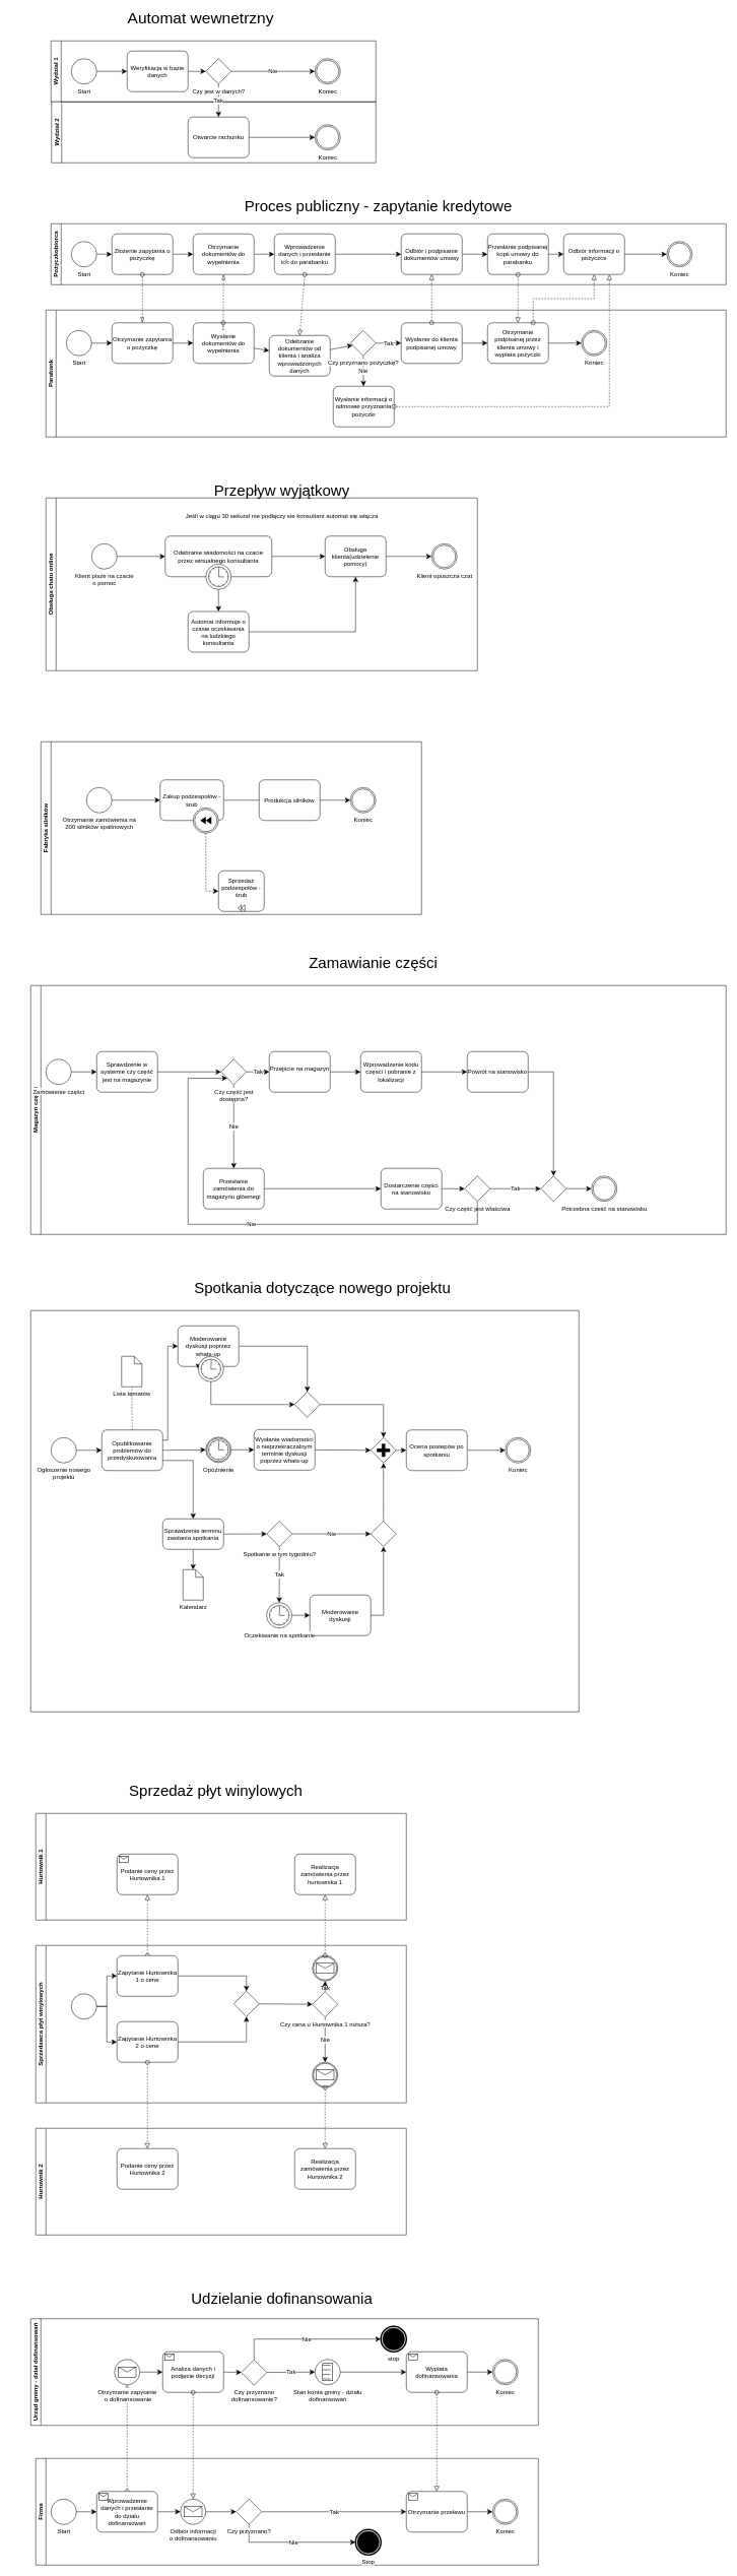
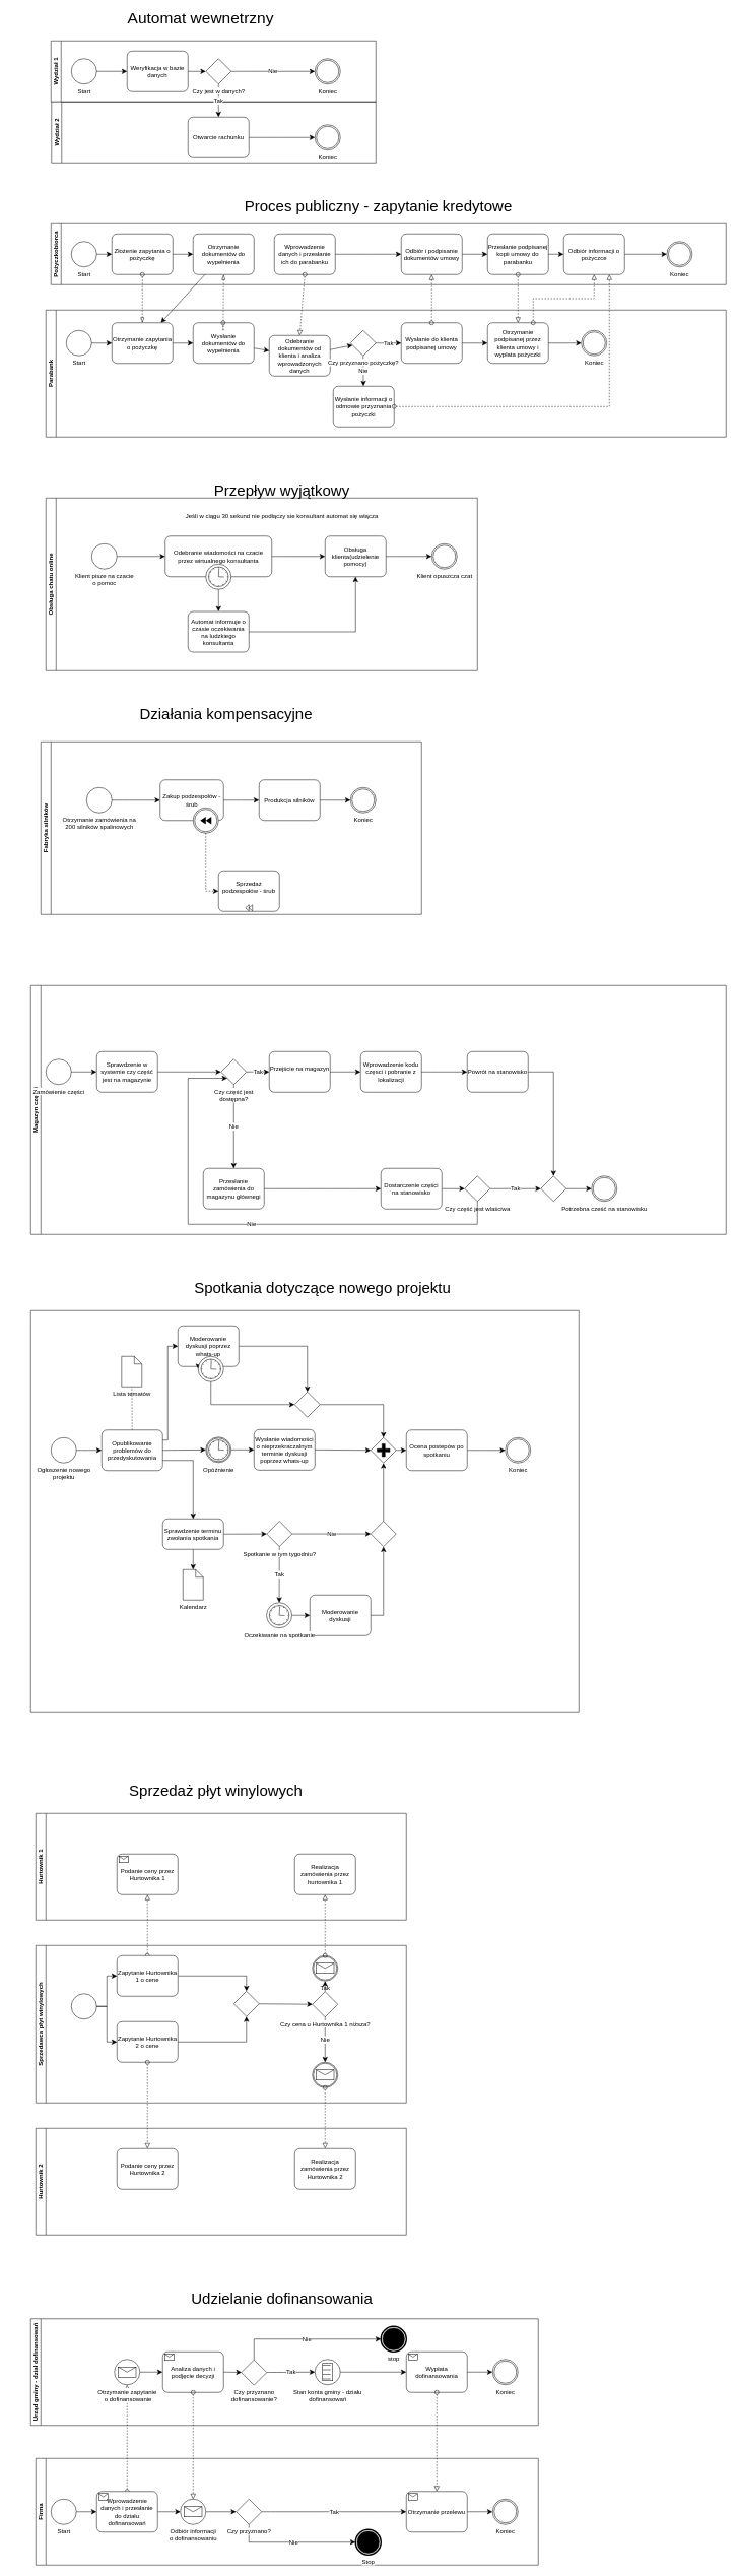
- <mxCell id="24" style="edgeStyle=none;curved=1;rounded=0;orthogonalLoop=1;jettySize=auto;html=1;fontSize=12;startSize=8;endSize=8;" edge="1" parent="17" source="21" target="23"><mxGeometry relative="1" as="geometry"><mxPoint x="460" y="60" as="targetPoint" /></mxGeometry></mxCell>
+ <mxCell id="24" style="edgeStyle=none;curved=1;rounded=0;orthogonalLoop=1;jettySize=auto;html=1;fontSize=12;startSize=8;endSize=8;" edge="1" parent="17" source="21" target="31"><mxGeometry relative="1" as="geometry"><mxPoint x="460" y="60" as="targetPoint" /></mxGeometry></mxCell>
+ <mxCell id="59" value="&lt;font style=&quot;font-size: 30px;&quot;&gt;Działania kompensacyjne&lt;br&gt;&lt;/font&gt;" style="text;html=1;strokeColor=none;fillColor=none;align=center;verticalAlign=middle;whiteSpace=wrap;rounded=0;" vertex="1" parent="1"><mxGeometry x="40" y="1390" width="810" height="30" as="geometry" /></mxCell>
- <mxCell id="79" style="edgeStyle=none;curved=1;rounded=0;orthogonalLoop=1;jettySize=auto;html=1;exitX=1;exitY=0.5;exitDx=0;exitDy=0;exitPerimeter=0;fontSize=12;startSize=8;endSize=8;endArrow=none;" edge="1" parent="74" source="76" target="78"><mxGeometry relative="1" as="geometry"><mxPoint x="550" y="116" as="targetPoint" /></mxGeometry></mxCell>
+ <mxCell id="79" style="edgeStyle=none;curved=1;rounded=0;orthogonalLoop=1;jettySize=auto;html=1;exitX=1;exitY=0.5;exitDx=0;exitDy=0;exitPerimeter=0;fontSize=12;startSize=8;endSize=8;" edge="1" parent="74" source="76" target="78"><mxGeometry relative="1" as="geometry"><mxPoint x="550" y="116" as="targetPoint" /></mxGeometry></mxCell>
- <mxCell id="84" value="&#10;Sprzedaż podzespołów - śrub&#10;&#10;" style="points=[[0.25,0,0],[0.5,0,0],[0.75,0,0],[1,0.25,0],[1,0.5,0],[1,0.75,0],[0.75,1,0],[0.5,1,0],[0.25,1,0],[0,0.75,0],[0,0.5,0],[0,0.25,0]];shape=mxgraph.bpmn.task;whiteSpace=wrap;rectStyle=rounded;size=10;html=1;container=1;expand=0;collapsible=0;taskMarker=abstract;isLoopComp=1;" vertex="1" parent="74"><mxGeometry x="350" y="254" width="90" height="80" as="geometry" /></mxCell>
+ <mxCell id="84" value="&#10;Sprzedaż podzespołów - śrub&#10;&#10;" style="points=[[0.25,0,0],[0.5,0,0],[0.75,0,0],[1,0.25,0],[1,0.5,0],[1,0.75,0],[0.75,1,0],[0.5,1,0],[0.25,1,0],[0,0.75,0],[0,0.5,0],[0,0.25,0]];shape=mxgraph.bpmn.task;whiteSpace=wrap;rectStyle=rounded;size=10;html=1;container=1;expand=0;collapsible=0;taskMarker=abstract;isLoopComp=1;" vertex="1" parent="74"><mxGeometry x="350" y="254" width="120" height="80" as="geometry" /></mxCell>
- <mxCell id="85" value="&lt;font style=&quot;font-size: 30px;&quot;&gt;Zamawianie części &lt;br&gt;&lt;/font&gt;" style="text;html=1;strokeColor=none;fillColor=none;align=center;verticalAlign=middle;whiteSpace=wrap;rounded=0;" vertex="1" parent="1"><mxGeometry x="330" y="1880" width="810" height="30" as="geometry" /></mxCell>
